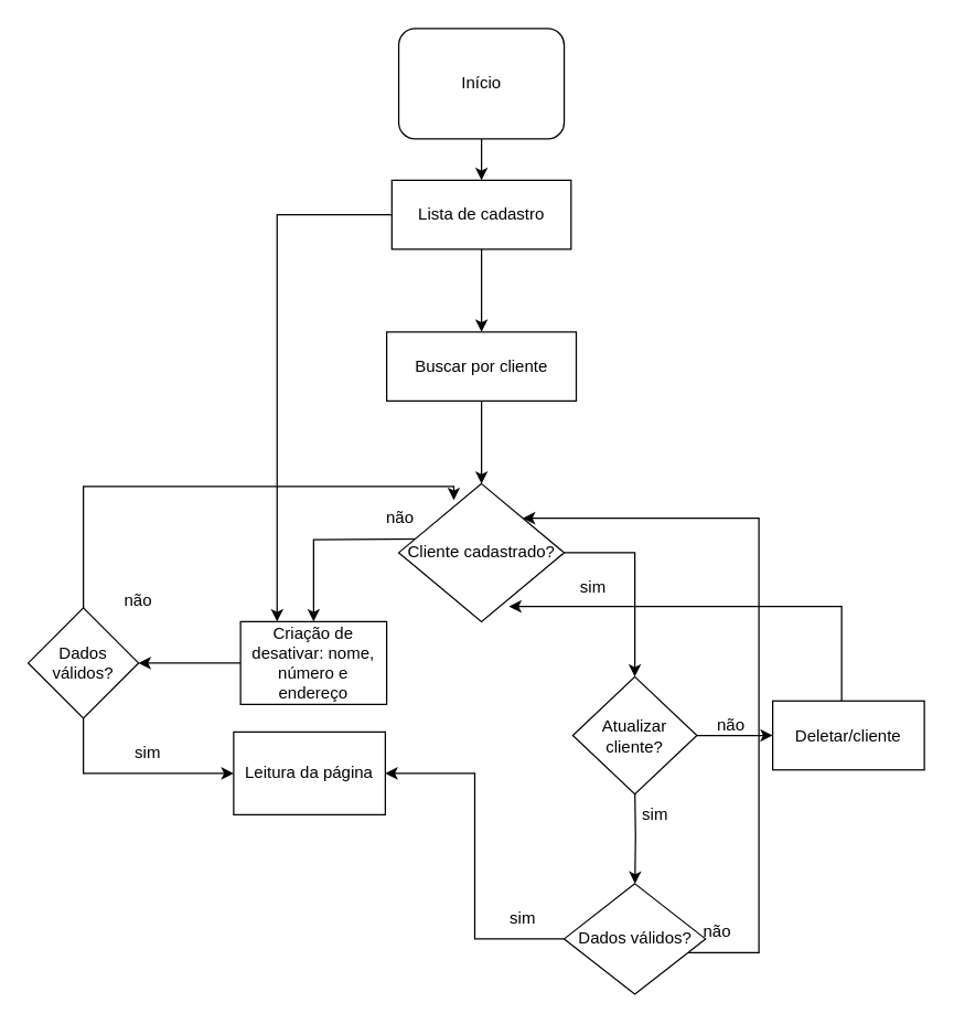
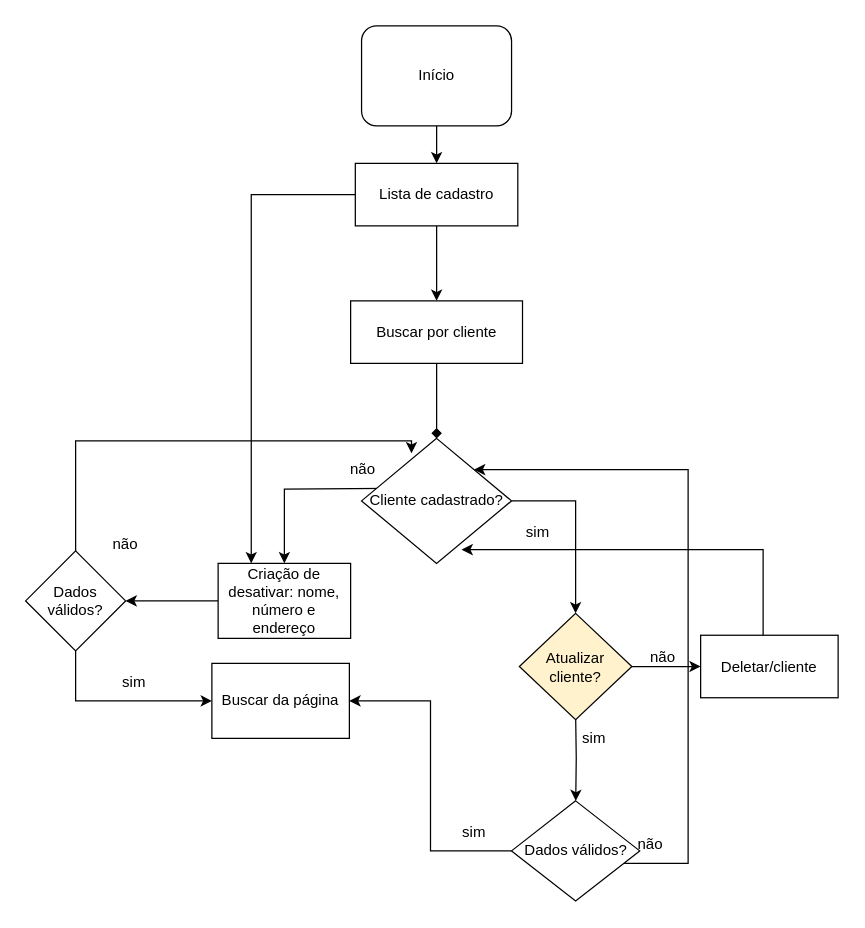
- <mxCell id="32" value="" style="edgeStyle=orthogonalEdgeStyle;rounded=0;orthogonalLoop=1;jettySize=auto;html=1;" edge="1" parent="1" source="33" target="18"><mxGeometry relative="1" as="geometry" /></mxCell>
+ <mxCell id="32" value="" style="edgeStyle=orthogonalEdgeStyle;rounded=0;orthogonalLoop=1;jettySize=auto;html=1;endArrow=diamond;" edge="1" parent="1" source="33" target="18"><mxGeometry relative="1" as="geometry" /></mxCell>
- <mxCell id="24" value="Atualizar cliente?" style="rhombus;whiteSpace=wrap;html=1;" vertex="1" parent="1"><mxGeometry x="415" y="490" width="90" height="85" as="geometry" /></mxCell>
+ <mxCell id="24" value="Atualizar cliente?" style="rhombus;whiteSpace=wrap;html=1;fillColor=#fff2cc;" vertex="1" parent="1"><mxGeometry x="415" y="490" width="90" height="85" as="geometry" /></mxCell>
- <mxCell id="7" value="Leitura da página" style="rounded=0;whiteSpace=wrap;html=1;" vertex="1" parent="1"><mxGeometry x="169" y="530" width="110" height="60" as="geometry" /></mxCell>
+ <mxCell id="7" value="Buscar da página" style="rounded=0;whiteSpace=wrap;html=1;" vertex="1" parent="1"><mxGeometry x="169" y="530" width="110" height="60" as="geometry" /></mxCell>
